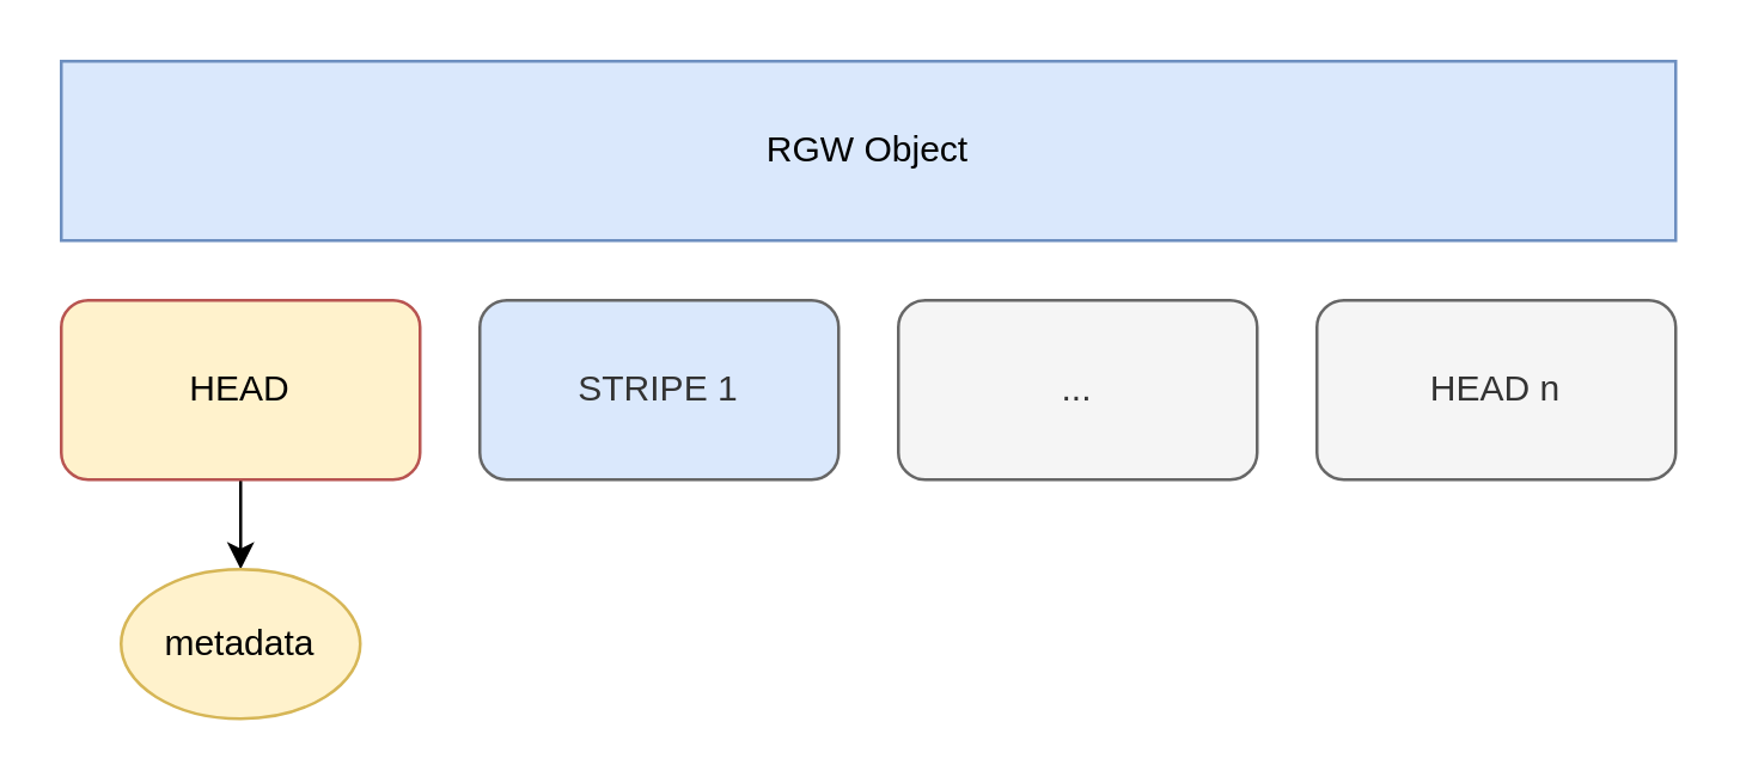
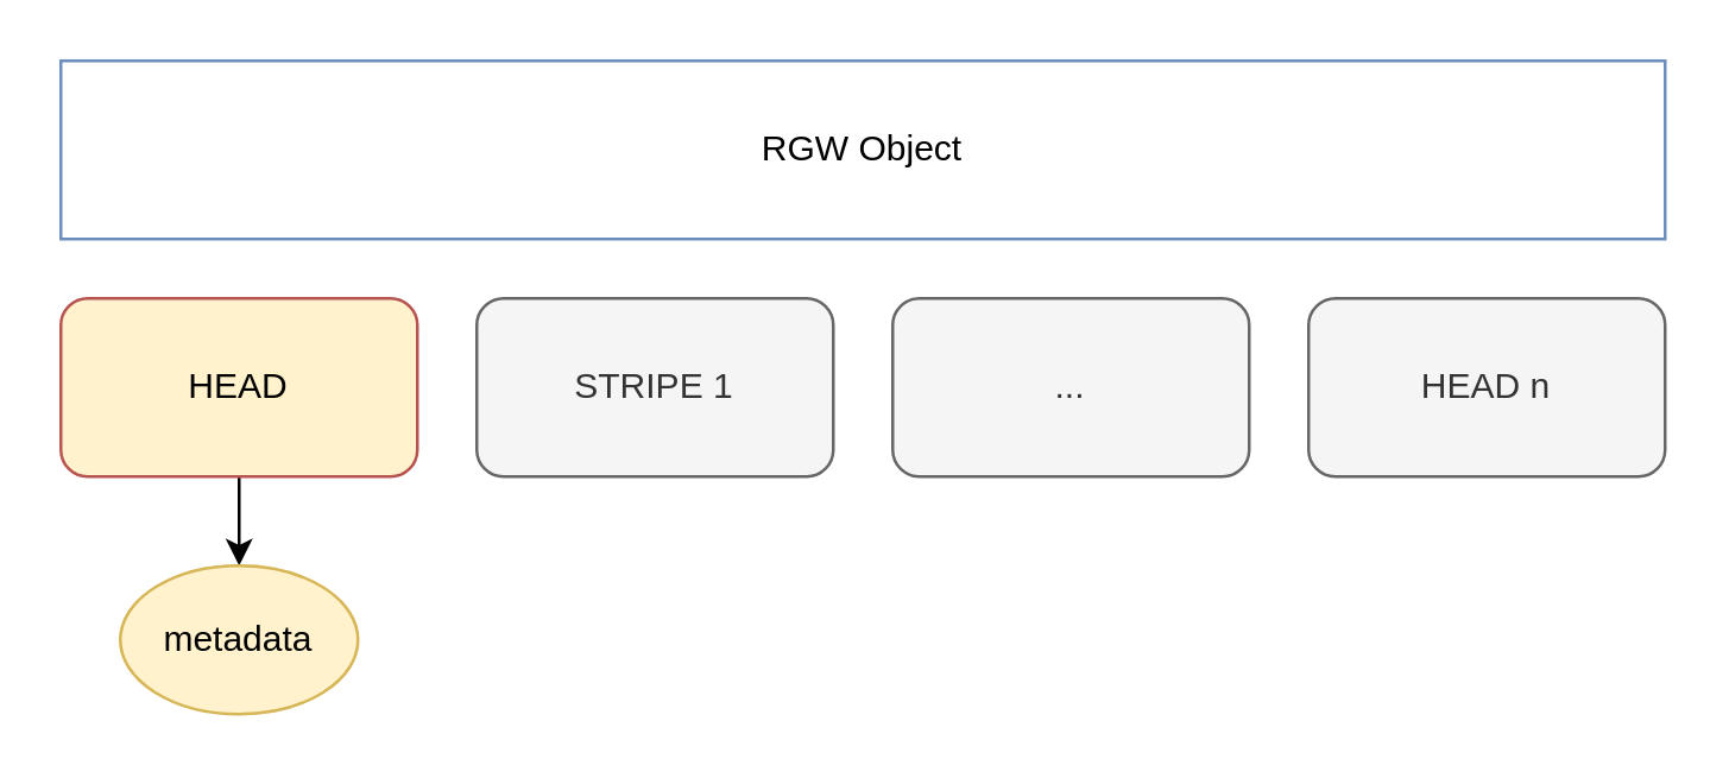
- <mxCell id="3" value="RGW Object" style="rounded=0;whiteSpace=wrap;html=1;fillColor=#dae8fc;strokeColor=#6c8ebf;" vertex="1" parent="2"><mxGeometry width="540" height="60" as="geometry" /></mxCell>
+ <mxCell id="3" value="RGW Object" style="rounded=0;whiteSpace=wrap;html=1;fillColor=#ffffff;strokeColor=#6c8ebf;" vertex="1" parent="2"><mxGeometry width="540" height="60" as="geometry" /></mxCell>
- <mxCell id="6" value="STRIPE 1" style="rounded=1;whiteSpace=wrap;html=1;fillColor=#dae8fc;fontColor=#333333;strokeColor=#666666;" vertex="1" parent="2"><mxGeometry x="140" y="80" width="120" height="60" as="geometry" /></mxCell>
+ <mxCell id="6" value="STRIPE 1" style="rounded=1;whiteSpace=wrap;html=1;fillColor=#f5f5f5;fontColor=#333333;strokeColor=#666666;" vertex="1" parent="2"><mxGeometry x="140" y="80" width="120" height="60" as="geometry" /></mxCell>
